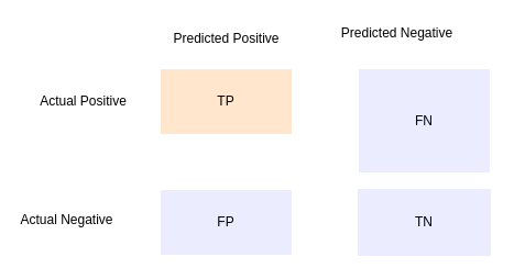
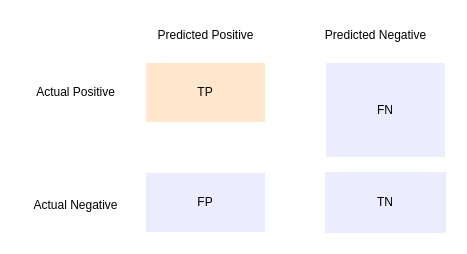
- <mxCell id="8" value="Predicted&amp;nbsp;Negative" style="text;html=1;align=center;verticalAlign=middle;resizable=0;points=[];autosize=1;strokeColor=none;fillColor=none;" vertex="1" parent="1"><mxGeometry x="300" y="15" width="120" height="30" as="geometry" /></mxCell>
+ <mxCell id="8" value="Predicted&amp;nbsp;Negative" style="text;html=1;align=center;verticalAlign=middle;resizable=0;points=[];autosize=1;strokeColor=none;fillColor=none;" vertex="1" parent="1"><mxGeometry x="315" y="20" width="120" height="30" as="geometry" /></mxCell>
- <mxCell id="9" value="Actual Negative" style="text;html=1;align=center;verticalAlign=middle;resizable=0;points=[];autosize=1;strokeColor=none;fillColor=none;" vertex="1" parent="1"><mxGeometry x="5" y="185" width="110" height="30" as="geometry" /></mxCell>
+ <mxCell id="9" value="Actual Negative" style="text;html=1;align=center;verticalAlign=middle;resizable=0;points=[];autosize=1;strokeColor=none;fillColor=none;" vertex="1" parent="1"><mxGeometry x="20" y="190" width="110" height="30" as="geometry" /></mxCell>
